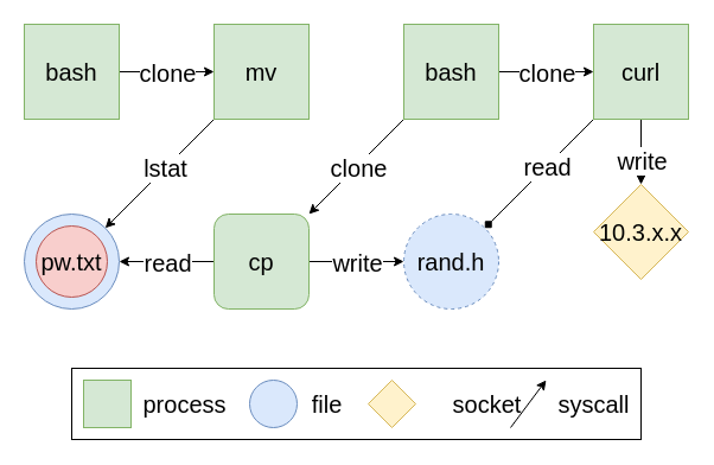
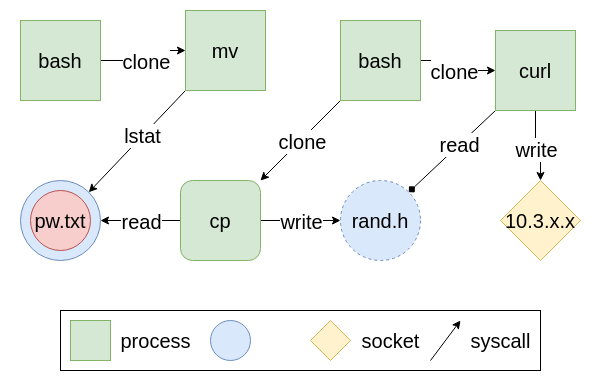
- <mxCell id="8" value="&lt;font style=&quot;font-size: 20px;&quot;&gt;mv&lt;/font&gt;" style="whiteSpace=wrap;html=1;aspect=fixed;fillColor=#d5e8d4;strokeColor=#82b366;rounded=0;fontSize=20;" parent="1" vertex="1"><mxGeometry x="180" y="20" width="80" height="80" as="geometry" /></mxCell>
+ <mxCell id="8" value="&lt;font style=&quot;font-size: 20px;&quot;&gt;mv&lt;/font&gt;" style="whiteSpace=wrap;html=1;aspect=fixed;fillColor=#d5e8d4;strokeColor=#82b366;rounded=0;fontSize=20;" parent="1" vertex="1"><mxGeometry x="185" y="10" width="80" height="80" as="geometry" /></mxCell>
- <mxCell id="24" value="&lt;font style=&quot;font-size: 20px;&quot;&gt;curl&lt;br style=&quot;font-size: 20px;&quot;&gt;&lt;/font&gt;" style="whiteSpace=wrap;html=1;aspect=fixed;fillColor=#d5e8d4;strokeColor=#82b366;rounded=0;fontSize=20;" parent="1" vertex="1"><mxGeometry x="500" y="20" width="80" height="80" as="geometry" /></mxCell>
+ <mxCell id="24" value="&lt;font style=&quot;font-size: 20px;&quot;&gt;curl&lt;br style=&quot;font-size: 20px;&quot;&gt;&lt;/font&gt;" style="whiteSpace=wrap;html=1;aspect=fixed;fillColor=#d5e8d4;strokeColor=#82b366;rounded=0;fontSize=20;" parent="1" vertex="1"><mxGeometry x="495" y="30" width="80" height="80" as="geometry" /></mxCell>
- <mxCell id="5" value="10.3.x.x" style="rhombus;whiteSpace=wrap;html=1;fillColor=#fff2cc;strokeColor=#d6b656;rounded=0;fontSize=20;" parent="1" vertex="1"><mxGeometry x="500" y="155" width="80" height="80" as="geometry" /></mxCell>
+ <mxCell id="5" value="10.3.x.x" style="rhombus;whiteSpace=wrap;html=1;fillColor=#fff2cc;strokeColor=#d6b656;rounded=0;fontSize=20;" parent="1" vertex="1"><mxGeometry x="500" y="180" width="80" height="80" as="geometry" /></mxCell>
- <mxCell id="33" value="file" style="text;html=1;align=center;verticalAlign=middle;resizable=0;points=[];autosize=1;strokeColor=none;fillColor=none;fontSize=20;" parent="27" vertex="1"><mxGeometry x="190" y="10" width="50" height="40" as="geometry" /></mxCell>
- <mxCell id="34" value="socket" style="text;html=1;align=center;verticalAlign=middle;resizable=0;points=[];autosize=1;strokeColor=none;fillColor=none;fontSize=20;" parent="27" vertex="1"><mxGeometry x="310" y="10" width="80" height="40" as="geometry" /></mxCell>
+ <mxCell id="34" value="socket" style="text;html=1;align=center;verticalAlign=middle;resizable=0;points=[];autosize=1;strokeColor=none;fillColor=none;fontSize=20;" parent="27" vertex="1"><mxGeometry x="290" y="10" width="80" height="40" as="geometry" /></mxCell>
